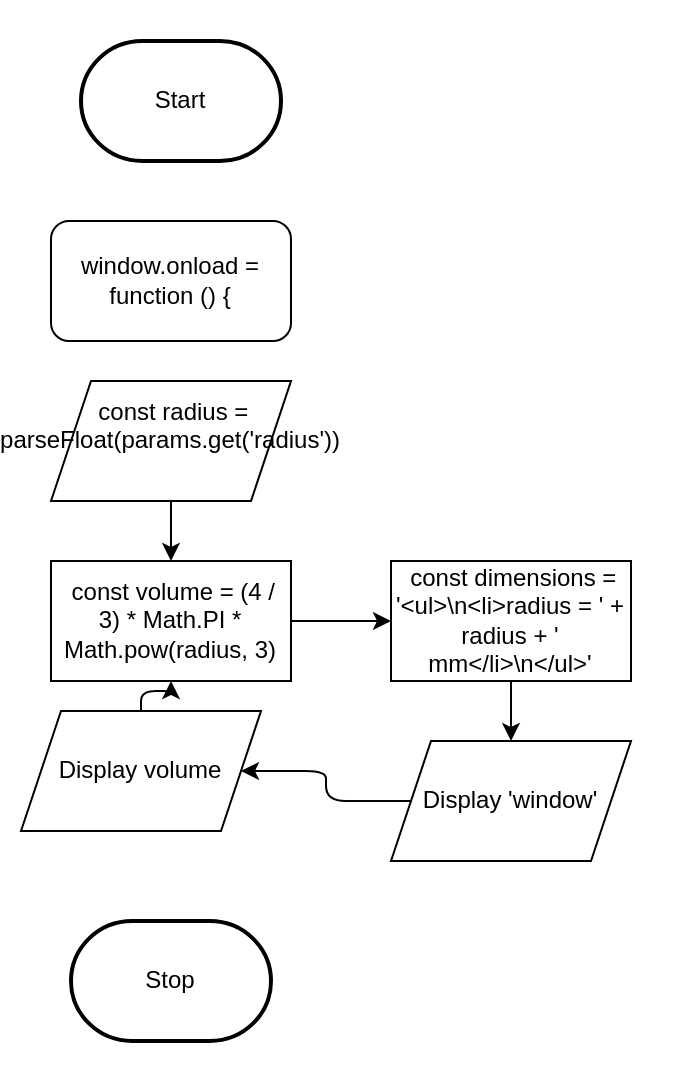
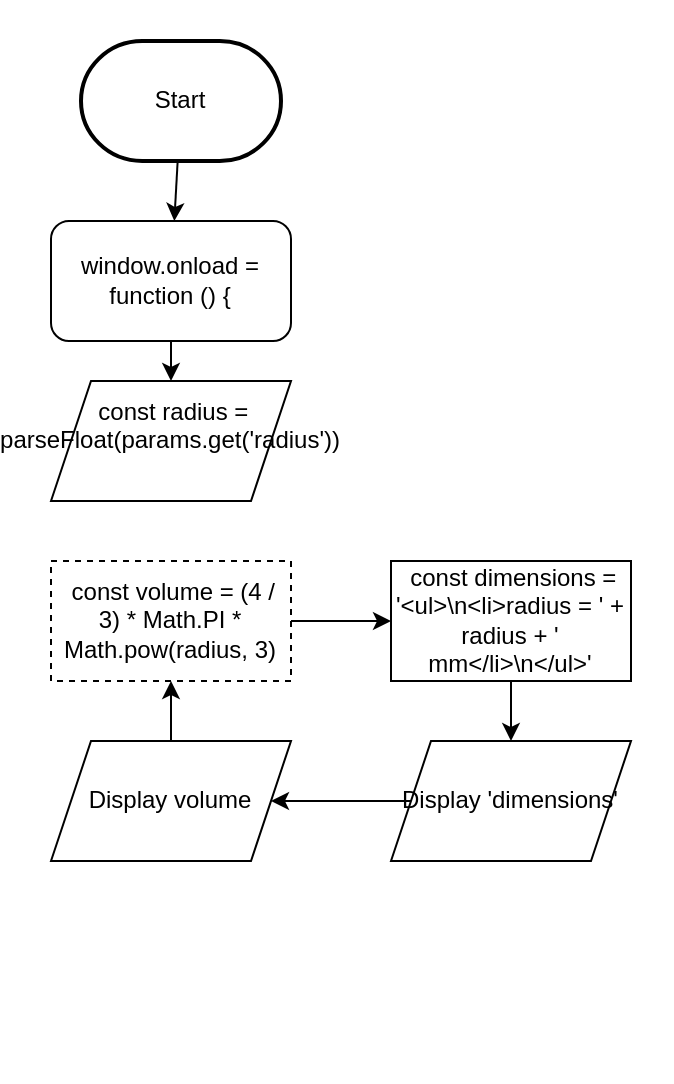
+ <mxCell id="2" value="" style="edgeStyle=none;html=1;" edge="1" parent="1" source="3" target="6"><mxGeometry relative="1" as="geometry" /></mxCell>
+ <mxCell id="5" value="" style="edgeStyle=orthogonalEdgeStyle;html=1;" edge="1" parent="1" source="6" target="8"><mxGeometry relative="1" as="geometry" /></mxCell>
- <mxCell id="7" value="" style="edgeStyle=orthogonalEdgeStyle;html=1;" edge="1" parent="1" source="8" target="10"><mxGeometry relative="1" as="geometry" /></mxCell>
- <mxCell id="10" value="&lt;div&gt;&lt;font color=&quot;#000000&quot;&gt;&lt;span style=&quot;font-size: 12px;&quot;&gt;&amp;nbsp;const volume = (4 / 3) * Math.PI * Math.pow(radius, 3)&lt;/span&gt;&lt;/font&gt;&lt;/div&gt;" style="whiteSpace=wrap;html=1;" vertex="1" parent="1"><mxGeometry x="20" y="280" width="120" height="60" as="geometry" /></mxCell>
+ <mxCell id="10" value="&lt;div&gt;&lt;font color=&quot;#000000&quot;&gt;&lt;span style=&quot;font-size: 12px;&quot;&gt;&amp;nbsp;const volume = (4 / 3) * Math.PI * Math.pow(radius, 3)&lt;/span&gt;&lt;/font&gt;&lt;/div&gt;" style="whiteSpace=wrap;html=1;dashed=1;" vertex="1" parent="1"><mxGeometry x="20" y="280" width="120" height="60" as="geometry" /></mxCell>
- <mxCell id="16" value="Display volume" style="shape=parallelogram;perimeter=parallelogramPerimeter;whiteSpace=wrap;html=1;fixedSize=1;" vertex="1" parent="1"><mxGeometry x="5" y="355" width="120" height="60" as="geometry" /></mxCell>
+ <mxCell id="16" value="Display volume" style="shape=parallelogram;perimeter=parallelogramPerimeter;whiteSpace=wrap;html=1;fixedSize=1;" vertex="1" parent="1"><mxGeometry x="20" y="370" width="120" height="60" as="geometry" /></mxCell>
- <mxCell id="14" value="Display 'window'" style="shape=parallelogram;perimeter=parallelogramPerimeter;whiteSpace=wrap;html=1;fixedSize=1;" vertex="1" parent="1"><mxGeometry x="190" y="370" width="120" height="60" as="geometry" /></mxCell>
+ <mxCell id="14" value="Display 'dimensions'" style="shape=parallelogram;perimeter=parallelogramPerimeter;whiteSpace=wrap;html=1;fixedSize=1;" vertex="1" parent="1"><mxGeometry x="190" y="370" width="120" height="60" as="geometry" /></mxCell>
- <mxCell id="4" value="Stop" style="strokeWidth=2;html=1;shape=mxgraph.flowchart.terminator;whiteSpace=wrap;" parent="1" vertex="1"><mxGeometry x="30" y="460" width="100" height="60" as="geometry" /></mxCell>
